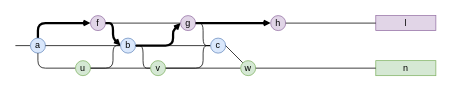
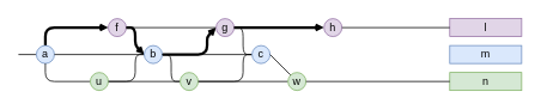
+ <mxCell id="11" value="m" style="rounded=0;whiteSpace=wrap;html=1;fillColor=#dae8fc;strokeColor=#6c8ebf;" parent="1" vertex="1"><mxGeometry x="500" y="50" width="80" height="20" as="geometry" /></mxCell>
